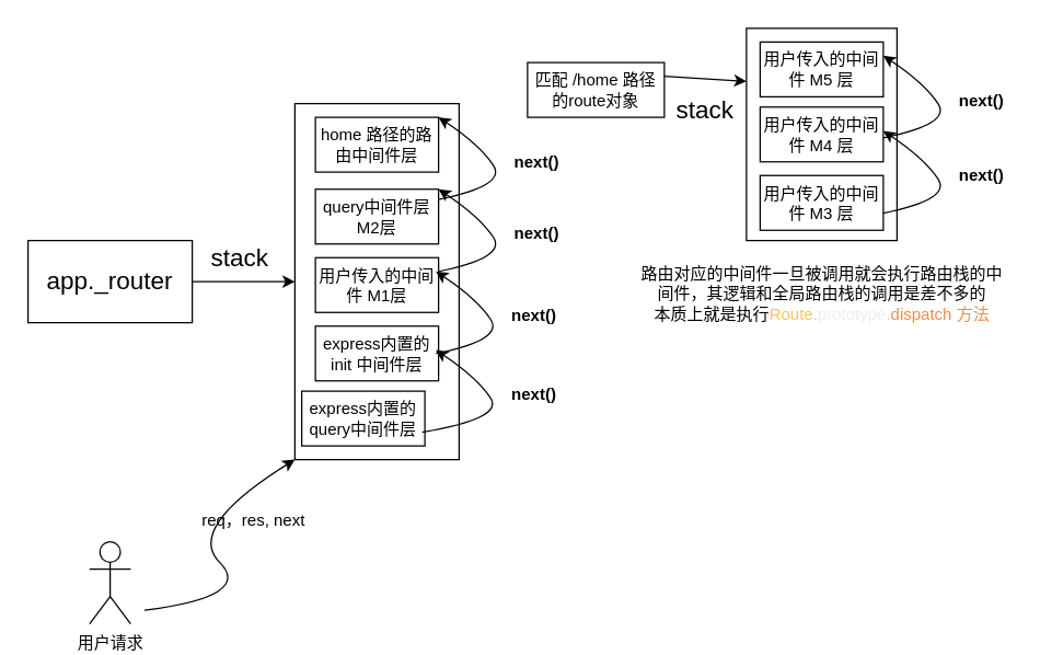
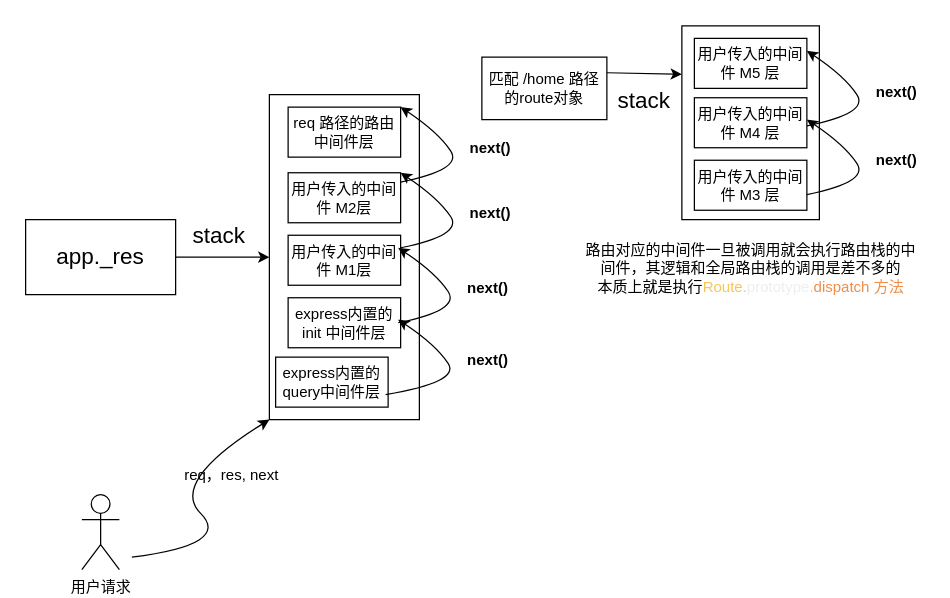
- <mxCell id="11" value="匹配 /home 路径的route对象" style="rounded=0;whiteSpace=wrap;html=1;" parent="1" vertex="1"><mxGeometry x="385" y="45" width="100" height="40" as="geometry" /></mxCell>
+ <mxCell id="11" value="匹配 /home 路径的route对象" style="rounded=0;whiteSpace=wrap;html=1;" parent="1" vertex="1"><mxGeometry x="385" y="45" width="100" height="50" as="geometry" /></mxCell>
- <mxCell id="10" value="home 路径的路由中间件层" style="rounded=0;whiteSpace=wrap;html=1;" parent="1" vertex="1"><mxGeometry x="230" y="85" width="90" height="40" as="geometry" /></mxCell>
+ <mxCell id="10" value="req 路径的路由中间件层" style="rounded=0;whiteSpace=wrap;html=1;" parent="1" vertex="1"><mxGeometry x="230" y="85" width="90" height="40" as="geometry" /></mxCell>
- <mxCell id="9" value="query中间件层 M2层" style="rounded=0;whiteSpace=wrap;html=1;" parent="1" vertex="1"><mxGeometry x="230" y="137.5" width="90" height="40" as="geometry" /></mxCell>
+ <mxCell id="9" value="用户传入的中间件 M2层" style="rounded=0;whiteSpace=wrap;html=1;" parent="1" vertex="1"><mxGeometry x="230" y="137.5" width="90" height="40" as="geometry" /></mxCell>
- <mxCell id="4" value="&lt;span style=&quot;font-size: 18px&quot;&gt;app._router&lt;/span&gt;" style="rounded=0;whiteSpace=wrap;html=1;" parent="1" vertex="1"><mxGeometry x="20" y="175" width="120" height="60" as="geometry" /></mxCell>
+ <mxCell id="4" value="&lt;span style=&quot;font-size: 18px&quot;&gt;app._res&lt;/span&gt;" style="rounded=0;whiteSpace=wrap;html=1;" parent="1" vertex="1"><mxGeometry x="20" y="175" width="120" height="60" as="geometry" /></mxCell>
